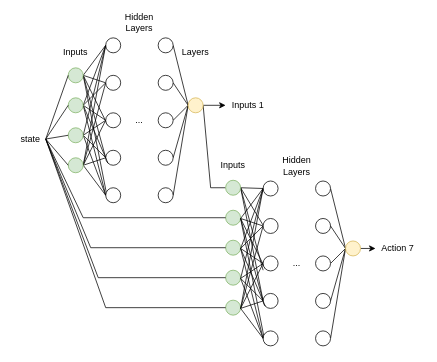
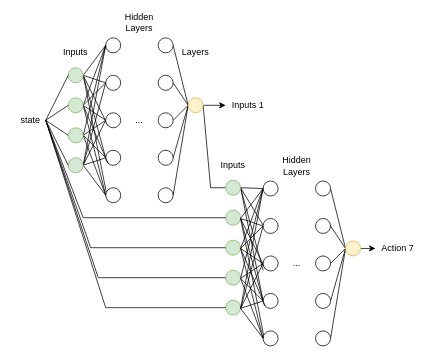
- <mxCell id="62" value="state" style="text;html=1;strokeColor=none;fillColor=none;align=center;verticalAlign=middle;whiteSpace=wrap;rounded=0;" vertex="1" parent="1"><mxGeometry x="20" y="175" width="40" height="20" as="geometry" /></mxCell>
+ <mxCell id="62" value="state" style="text;html=1;strokeColor=none;fillColor=none;align=center;verticalAlign=middle;whiteSpace=wrap;rounded=0;" vertex="1" parent="1"><mxGeometry x="20" y="150" width="40" height="20" as="geometry" /></mxCell>
